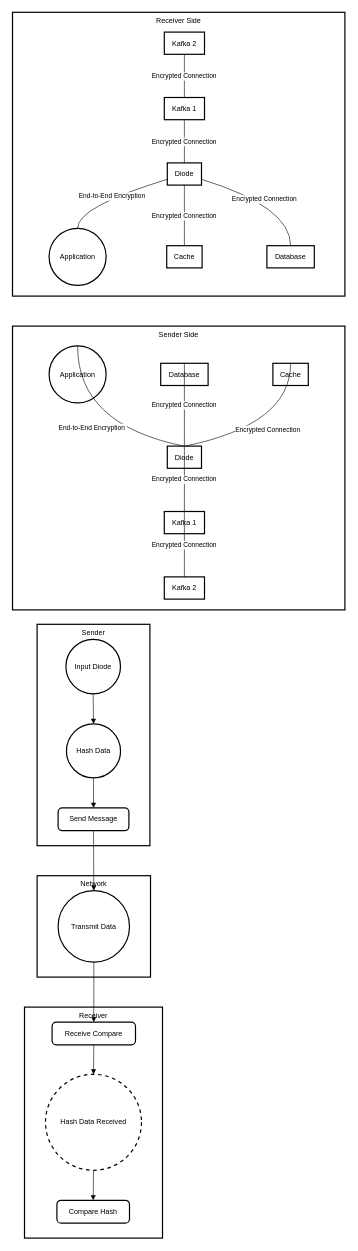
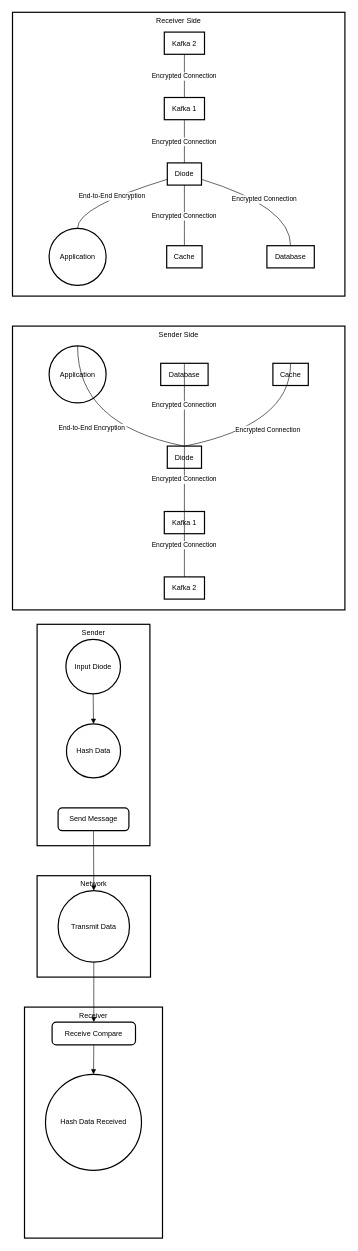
- <mxCell id="37" value="" style="curved=1;startArrow=none;endArrow=block;exitX=0.5;exitY=1;entryX=0.5;entryY=0.01;rounded=0;" edge="1" parent="1" source="34" target="35"><mxGeometry relative="1" as="geometry"><Array as="points" /></mxGeometry></mxCell>
- <mxCell id="30" value="Hash Data Received" style="ellipse;aspect=fixed;strokeWidth=2;whiteSpace=wrap;dashed=1;" vertex="1" parent="1"><mxGeometry x="75" y="1790" width="160" height="160" as="geometry" /></mxCell>
+ <mxCell id="30" value="Hash Data Received" style="ellipse;aspect=fixed;strokeWidth=2;whiteSpace=wrap;" vertex="1" parent="1"><mxGeometry x="75" y="1790" width="160" height="160" as="geometry" /></mxCell>
- <mxCell id="41" value="" style="curved=1;startArrow=none;endArrow=block;exitX=0.5;exitY=1;entryX=0.5;entryY=0;rounded=0;" edge="1" parent="1" source="30" target="31"><mxGeometry relative="1" as="geometry"><Array as="points" /></mxGeometry></mxCell>
- <mxCell id="31" value="Compare Hash" style="rounded=1;absoluteArcSize=1;arcSize=14;whiteSpace=wrap;strokeWidth=2;" vertex="1" parent="1"><mxGeometry x="94" y="2000" width="121" height="38" as="geometry" /></mxCell>
